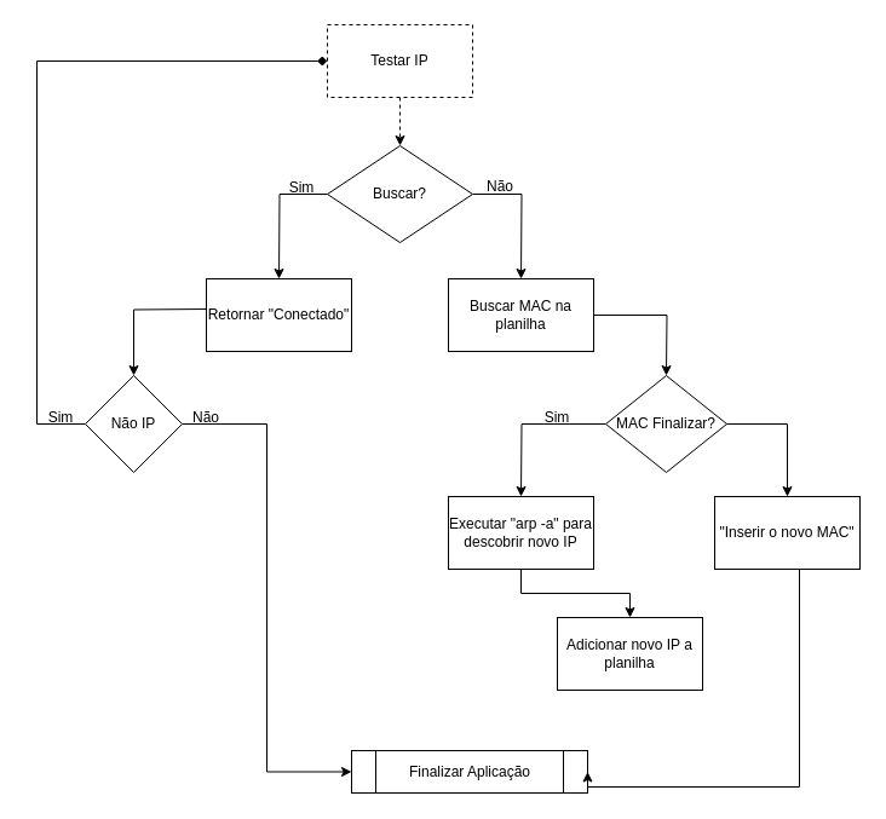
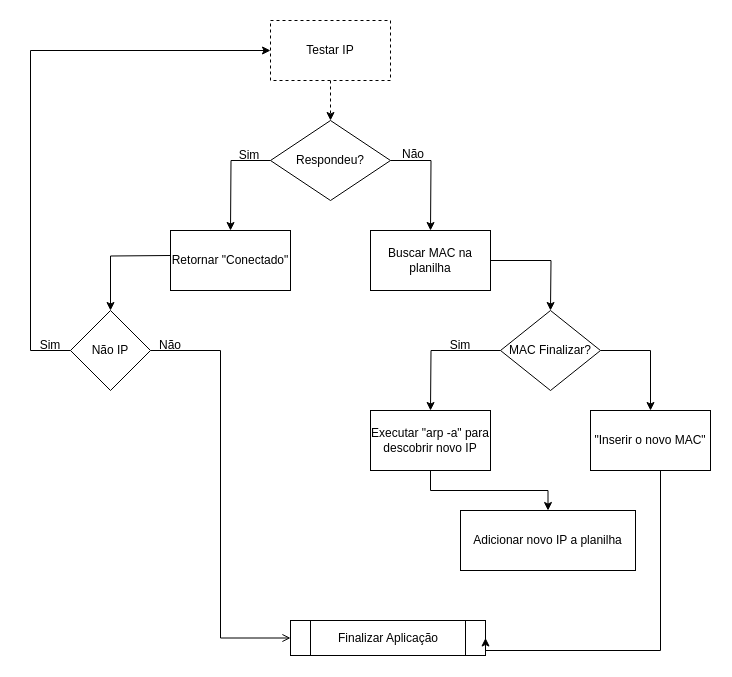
- <mxCell id="10" style="edgeStyle=orthogonalEdgeStyle;rounded=0;orthogonalLoop=1;jettySize=auto;html=1;entryX=0;entryY=0.5;entryDx=0;entryDy=0;exitX=0;exitY=0.5;exitDx=0;exitDy=0;endArrow=diamond;" edge="1" parent="1" source="12" target="3"><mxGeometry relative="1" as="geometry"><mxPoint x="-10" y="400" as="targetPoint" /><Array as="points"><mxPoint x="30" y="350" /><mxPoint x="30" y="50" /></Array></mxGeometry></mxCell>
+ <mxCell id="10" style="edgeStyle=orthogonalEdgeStyle;rounded=0;orthogonalLoop=1;jettySize=auto;html=1;entryX=0;entryY=0.5;entryDx=0;entryDy=0;exitX=0;exitY=0.5;exitDx=0;exitDy=0;" edge="1" parent="1" source="12" target="3"><mxGeometry relative="1" as="geometry"><mxPoint x="-10" y="400" as="targetPoint" /><Array as="points"><mxPoint x="30" y="350" /><mxPoint x="30" y="50" /></Array></mxGeometry></mxCell>
- <mxCell id="6" value="Buscar?" style="rhombus;whiteSpace=wrap;html=1;" vertex="1" parent="1"><mxGeometry x="270" y="120" width="120" height="80" as="geometry" /></mxCell>
+ <mxCell id="6" value="Respondeu?" style="rhombus;whiteSpace=wrap;html=1;" vertex="1" parent="1"><mxGeometry x="270" y="120" width="120" height="80" as="geometry" /></mxCell>
- <mxCell id="28" value="Adicionar novo IP a planilha" style="rounded=0;whiteSpace=wrap;html=1;" vertex="1" parent="1"><mxGeometry x="460" y="510" width="120" height="60" as="geometry" /></mxCell>
+ <mxCell id="28" value="Adicionar novo IP a planilha" style="rounded=0;whiteSpace=wrap;html=1;" vertex="1" parent="1"><mxGeometry x="460" y="510" width="175" height="60" as="geometry" /></mxCell>
- <mxCell id="11" style="edgeStyle=orthogonalEdgeStyle;rounded=0;orthogonalLoop=1;jettySize=auto;html=1;entryX=0;entryY=0.5;entryDx=0;entryDy=0;" edge="1" parent="1" source="12" target="17"><mxGeometry relative="1" as="geometry"><mxPoint x="190" y="430" as="targetPoint" /></mxGeometry></mxCell>
+ <mxCell id="11" style="edgeStyle=orthogonalEdgeStyle;rounded=0;orthogonalLoop=1;jettySize=auto;html=1;entryX=0;entryY=0.5;entryDx=0;entryDy=0;endArrow=open;" edge="1" parent="1" source="12" target="17"><mxGeometry relative="1" as="geometry"><mxPoint x="190" y="430" as="targetPoint" /></mxGeometry></mxCell>
